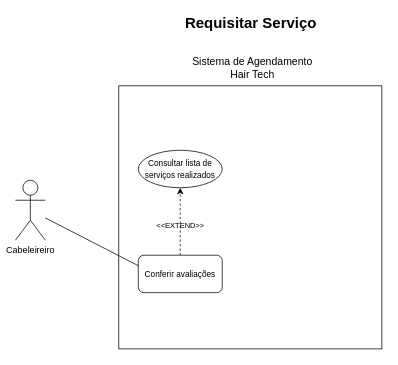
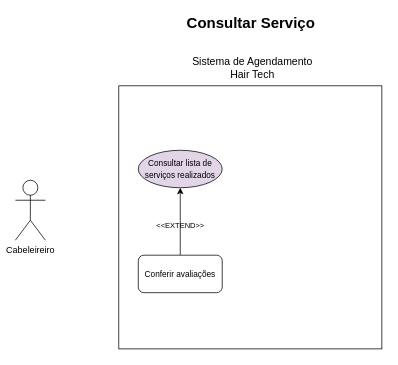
- <mxCell id="5" value="&lt;b&gt;&lt;font style=&quot;font-size: 20px&quot;&gt;Requisitar Serviço&lt;/font&gt;&lt;/b&gt;" style="text;html=1;align=center;verticalAlign=middle;resizable=0;points=[];autosize=1;strokeColor=none;" parent="1" vertex="1"><mxGeometry x="239" y="20" width="190" height="20" as="geometry" /></mxCell>
+ <mxCell id="5" value="&lt;b&gt;&lt;font style=&quot;font-size: 20px&quot;&gt;Consultar Serviço&lt;/font&gt;&lt;/b&gt;" style="text;html=1;align=center;verticalAlign=middle;resizable=0;points=[];autosize=1;strokeColor=none;" parent="1" vertex="1"><mxGeometry x="239" y="20" width="190" height="20" as="geometry" /></mxCell>
- <mxCell id="9" value="&lt;span style=&quot;font-size: 11px&quot;&gt;Consultar lista de serviços realizados&lt;/span&gt;" style="ellipse;whiteSpace=wrap;html=1;" parent="1" vertex="1"><mxGeometry x="184" y="200" width="112" height="50" as="geometry" /></mxCell>
+ <mxCell id="9" value="&lt;span style=&quot;font-size: 11px&quot;&gt;Consultar lista de serviços realizados&lt;/span&gt;" style="ellipse;whiteSpace=wrap;html=1;fillColor=#e1d5e7;" parent="1" vertex="1"><mxGeometry x="184" y="200" width="112" height="50" as="geometry" /></mxCell>
- <mxCell id="6" style="edgeStyle=orthogonalEdgeStyle;rounded=0;orthogonalLoop=1;jettySize=auto;html=1;dashed=1;" parent="1" source="8" target="9" edge="1"><mxGeometry relative="1" as="geometry"><mxPoint x="208" y="300" as="targetPoint" /></mxGeometry></mxCell>
+ <mxCell id="6" style="edgeStyle=orthogonalEdgeStyle;rounded=0;orthogonalLoop=1;jettySize=auto;html=1;" parent="1" source="8" target="9" edge="1"><mxGeometry relative="1" as="geometry"><mxPoint x="208" y="300" as="targetPoint" /></mxGeometry></mxCell>
- <mxCell id="7" style="rounded=0;orthogonalLoop=1;jettySize=auto;html=1;endArrow=none;endFill=0;exitX=0.025;exitY=0.309;exitDx=0;exitDy=0;exitPerimeter=0;" parent="1" source="8" target="3" edge="1"><mxGeometry relative="1" as="geometry" /></mxCell>
